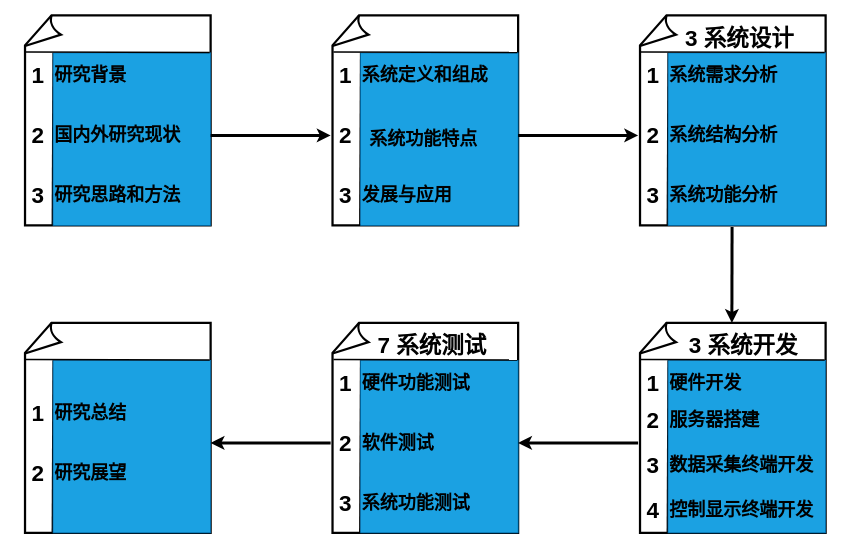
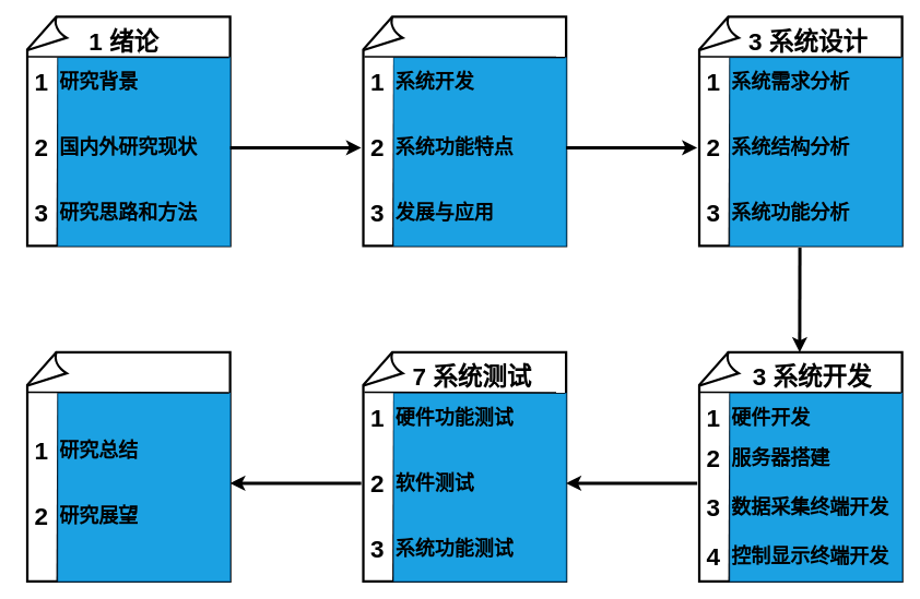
+ <mxCell id="4" value="&lt;font style=&quot;font-size: 30px;&quot;&gt;1 绪论&lt;/font&gt;" style="text;strokeColor=none;fillColor=none;html=1;fontSize=24;fontStyle=1;verticalAlign=middle;align=center;" vertex="1" parent="1"><mxGeometry x="100" y="30" width="100" height="40" as="geometry" /></mxCell>
- <mxCell id="19" value="&lt;font style=&quot;font-size: 24px;&quot;&gt;&lt;b&gt;系统定义和组成&lt;/b&gt;&lt;/font&gt;" style="text;html=1;align=left;verticalAlign=middle;whiteSpace=wrap;rounded=0;" vertex="1" parent="1"><mxGeometry x="480" y="80" width="190" height="40" as="geometry" /></mxCell>
+ <mxCell id="19" value="&lt;font style=&quot;font-size: 24px;&quot;&gt;&lt;b&gt;系统开发&lt;/b&gt;&lt;/font&gt;" style="text;html=1;align=left;verticalAlign=middle;whiteSpace=wrap;rounded=0;" vertex="1" parent="1"><mxGeometry x="480" y="80" width="190" height="40" as="geometry" /></mxCell>
- <mxCell id="20" value="&lt;font style=&quot;font-size: 24px;&quot;&gt;&lt;b&gt;系统功能特点&lt;/b&gt;&lt;/font&gt;" style="text;html=1;align=left;verticalAlign=middle;whiteSpace=wrap;rounded=0;" vertex="1" parent="1"><mxGeometry x="490" y="165" width="190" height="40" as="geometry" /></mxCell>
+ <mxCell id="20" value="&lt;font style=&quot;font-size: 24px;&quot;&gt;&lt;b&gt;系统功能特点&lt;/b&gt;&lt;/font&gt;" style="text;html=1;align=left;verticalAlign=middle;whiteSpace=wrap;rounded=0;" vertex="1" parent="1"><mxGeometry x="480" y="160" width="190" height="40" as="geometry" /></mxCell>
